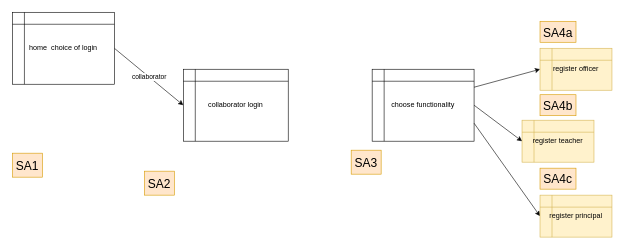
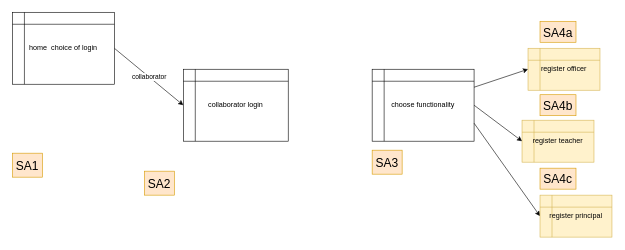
- <mxCell id="8" value="register officer" style="shape=internalStorage;whiteSpace=wrap;html=1;backgroundOutline=1;fillColor=#fff2cc;strokeColor=#d6b656;" parent="1" vertex="1"><mxGeometry x="900" y="80" width="120" height="70" as="geometry" /></mxCell>
+ <mxCell id="8" value="register officer" style="shape=internalStorage;whiteSpace=wrap;html=1;backgroundOutline=1;fillColor=#fff2cc;strokeColor=#d6b656;" parent="1" vertex="1"><mxGeometry x="880" y="80" width="120" height="70" as="geometry" /></mxCell>
- <mxCell id="14" value="SA3" style="text;html=1;strokeColor=#d79b00;fillColor=#ffe6cc;align=center;verticalAlign=middle;whiteSpace=wrap;rounded=0;fontSize=20;" vertex="1" parent="1"><mxGeometry x="585" y="250" width="50" height="40" as="geometry" /></mxCell>
+ <mxCell id="14" value="SA3" style="text;html=1;strokeColor=#d79b00;fillColor=#ffe6cc;align=center;verticalAlign=middle;whiteSpace=wrap;rounded=0;fontSize=20;" vertex="1" parent="1"><mxGeometry x="620" y="250" width="50" height="40" as="geometry" /></mxCell>
